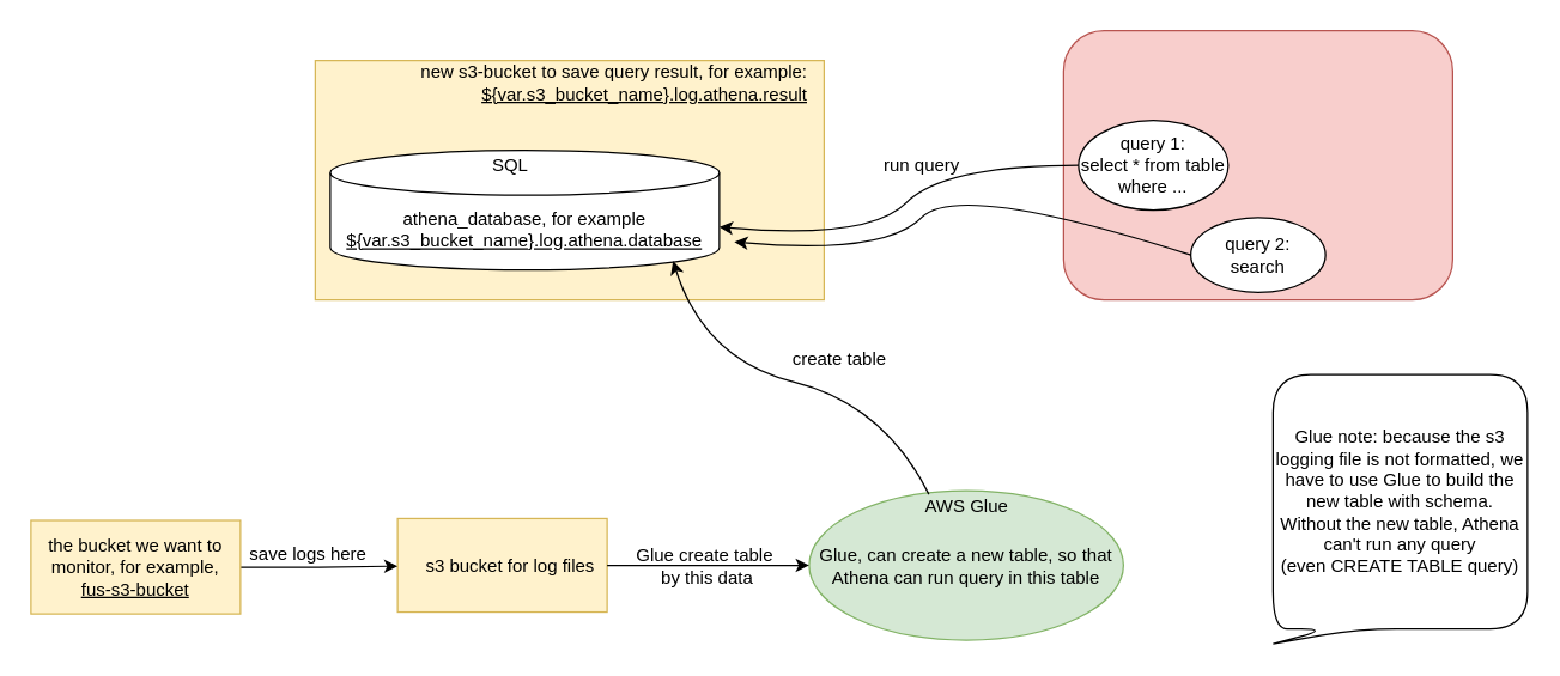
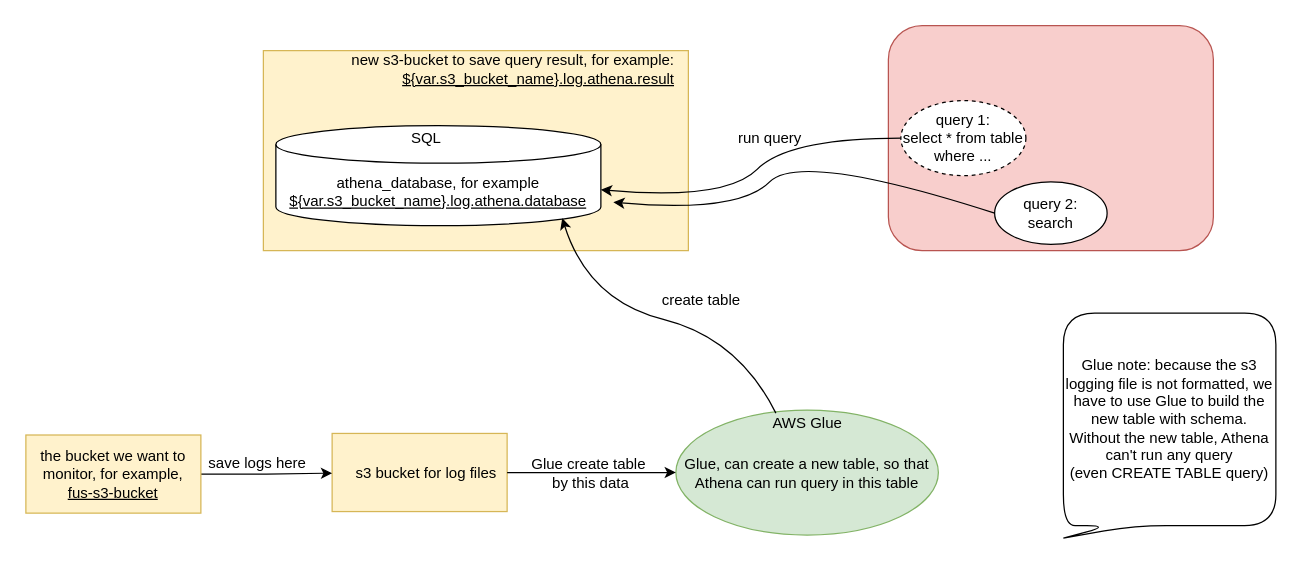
- <mxCell id="7" value="query 1:&lt;br&gt;select * from table where ..." style="ellipse;whiteSpace=wrap;html=1;" parent="1" vertex="1"><mxGeometry x="720" y="80" width="100" height="60" as="geometry" /></mxCell>
+ <mxCell id="7" value="query 1:&lt;br&gt;select * from table where ..." style="ellipse;whiteSpace=wrap;html=1;dashed=1;" parent="1" vertex="1"><mxGeometry x="720" y="80" width="100" height="60" as="geometry" /></mxCell>
